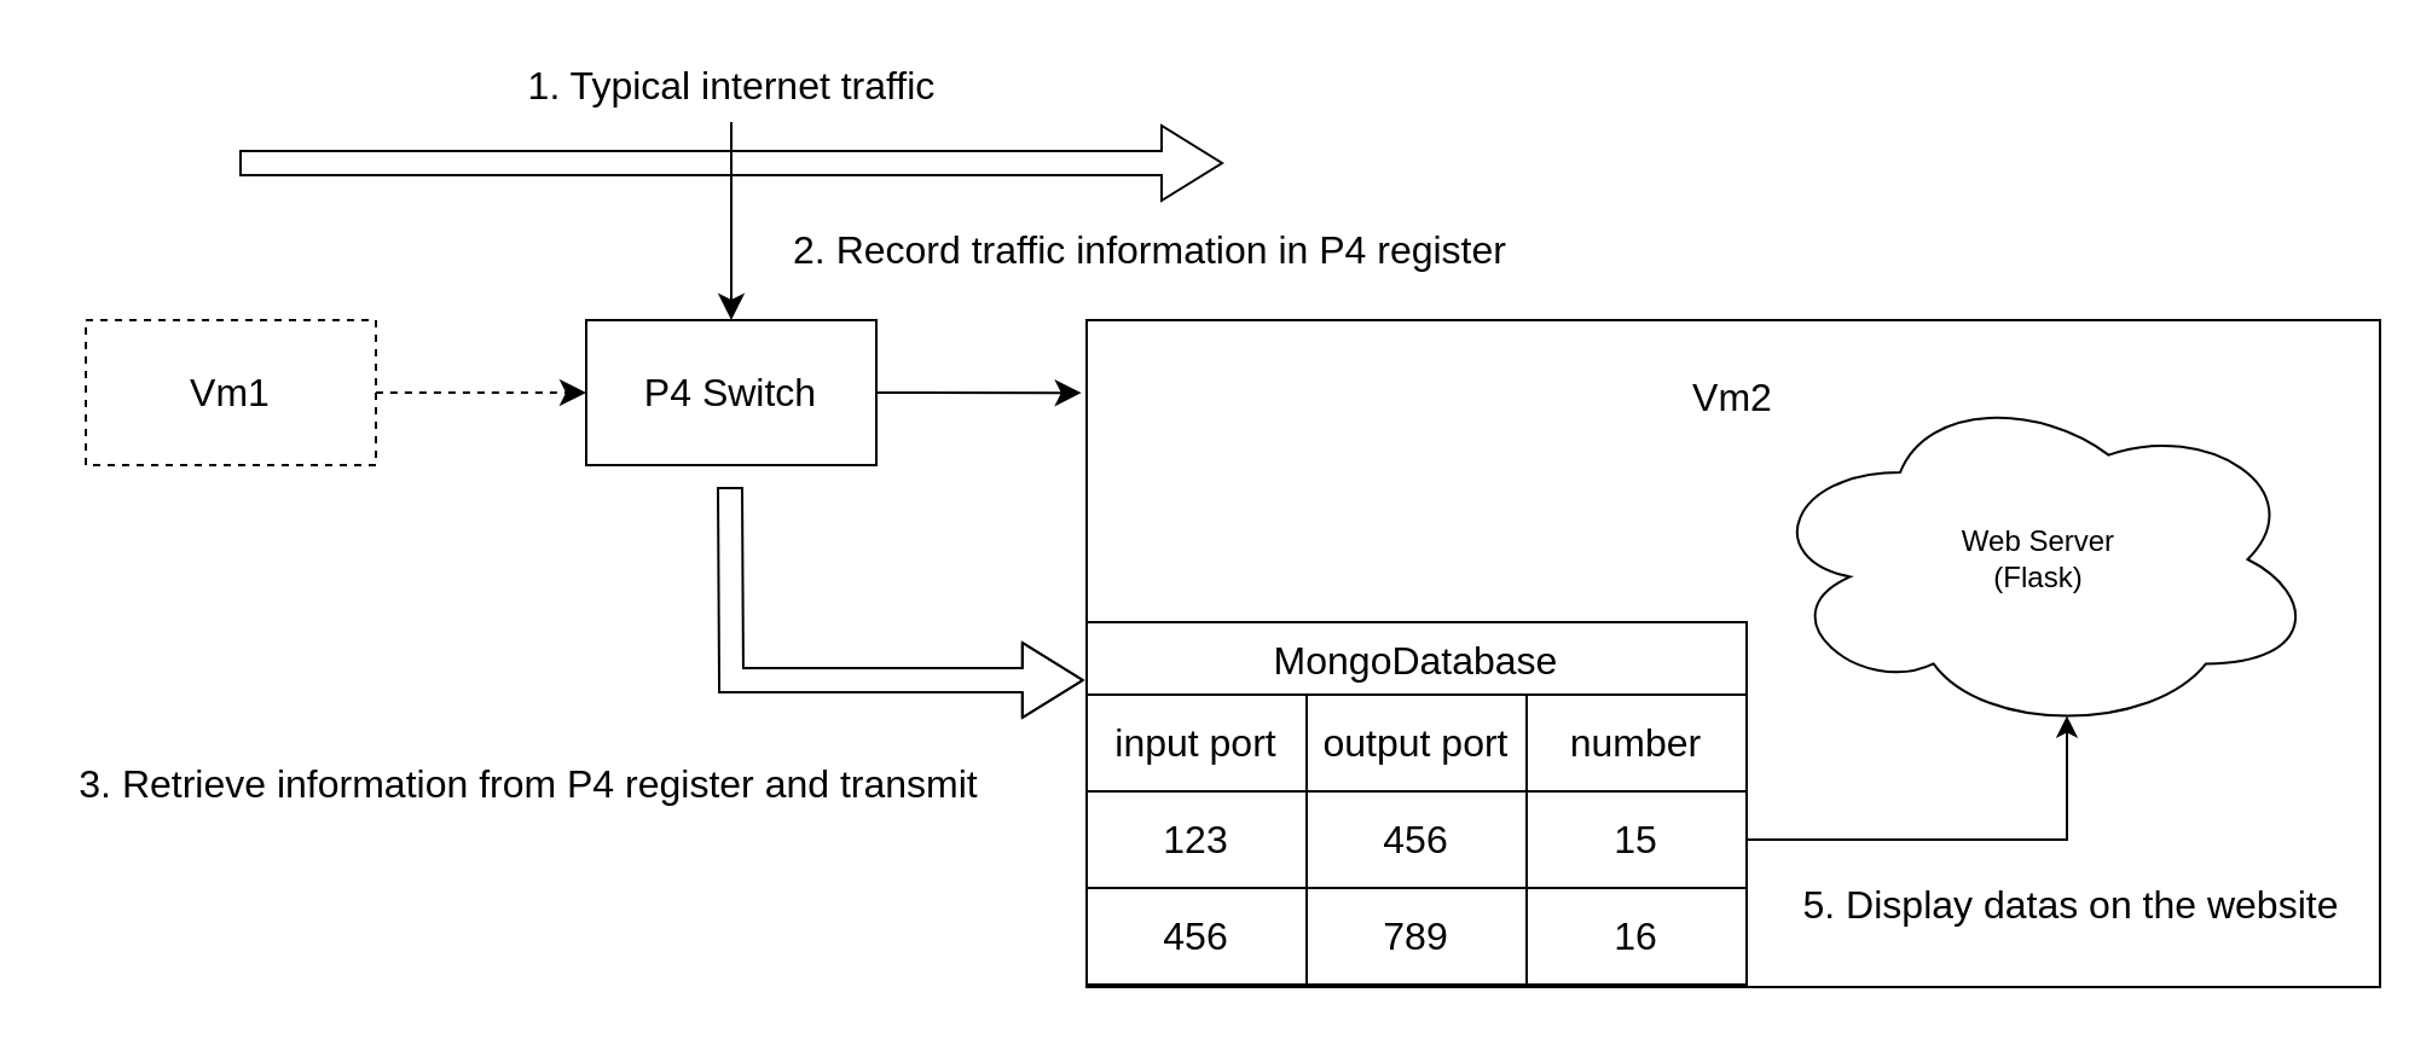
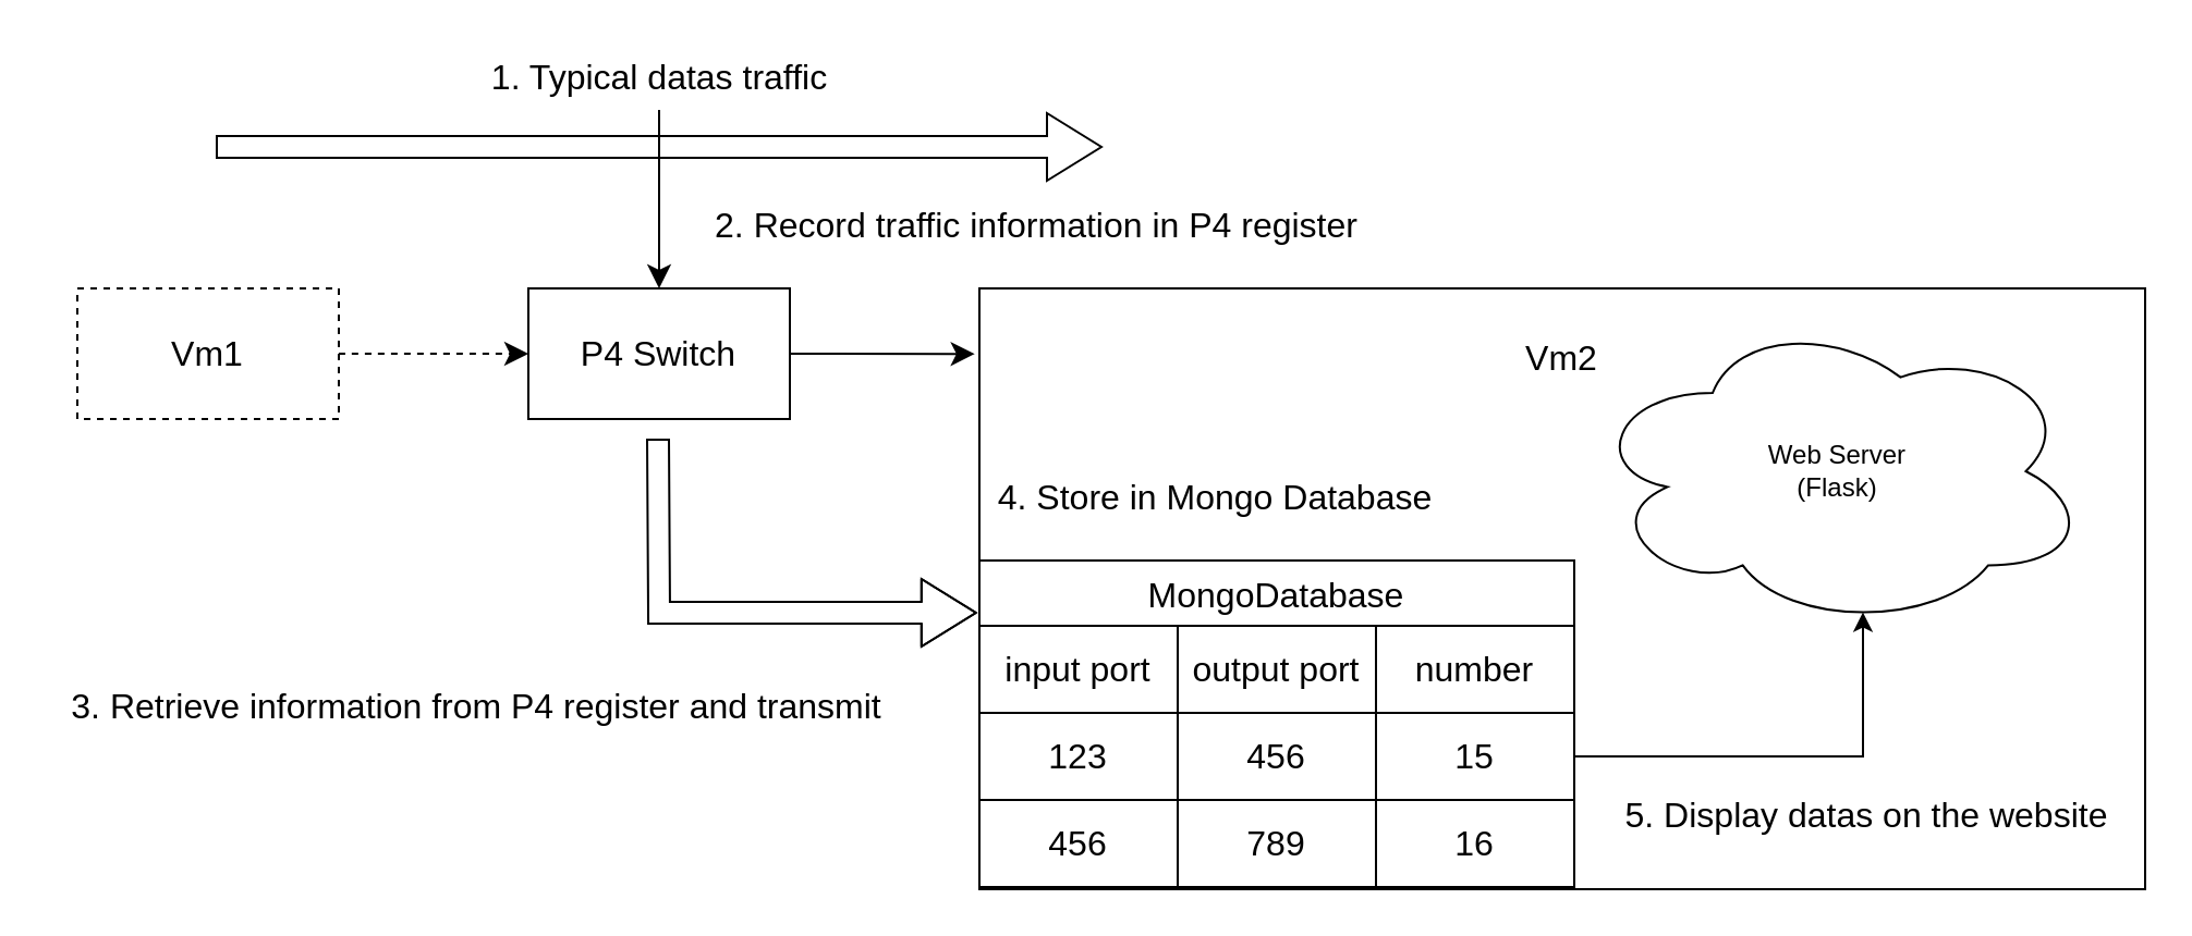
- <mxCell id="8" value="1. Typical internet traffic" style="text;strokeColor=none;fillColor=none;html=1;align=center;verticalAlign=middle;whiteSpace=wrap;rounded=0;fontSize=16;" vertex="1" parent="1"><mxGeometry x="204.5" y="20" width="195" height="30" as="geometry" /></mxCell>
+ <mxCell id="8" value="1. Typical datas traffic" style="text;strokeColor=none;fillColor=none;html=1;align=center;verticalAlign=middle;whiteSpace=wrap;rounded=0;fontSize=16;" vertex="1" parent="1"><mxGeometry x="204.5" y="20" width="195" height="30" as="geometry" /></mxCell>
+ <mxCell id="26" value="&lt;span style=&quot;font-weight: normal;&quot;&gt;4. Store in Mongo Database&lt;/span&gt;" style="text;strokeColor=none;fillColor=none;html=1;fontSize=16;fontStyle=1;verticalAlign=middle;align=center;" vertex="1" parent="1"><mxGeometry x="451" y="205" width="212" height="46" as="geometry" /></mxCell>
- <mxCell id="27" value="Web Server&lt;br&gt;(Flask)" style="ellipse;shape=cloud;whiteSpace=wrap;html=1;" vertex="1" parent="1"><mxGeometry x="728" y="159" width="230" height="144" as="geometry" /></mxCell>
+ <mxCell id="27" value="Web Server&lt;br&gt;(Flask)" style="ellipse;shape=cloud;whiteSpace=wrap;html=1;" vertex="1" parent="1"><mxGeometry x="728" y="144" width="230" height="144" as="geometry" /></mxCell>
